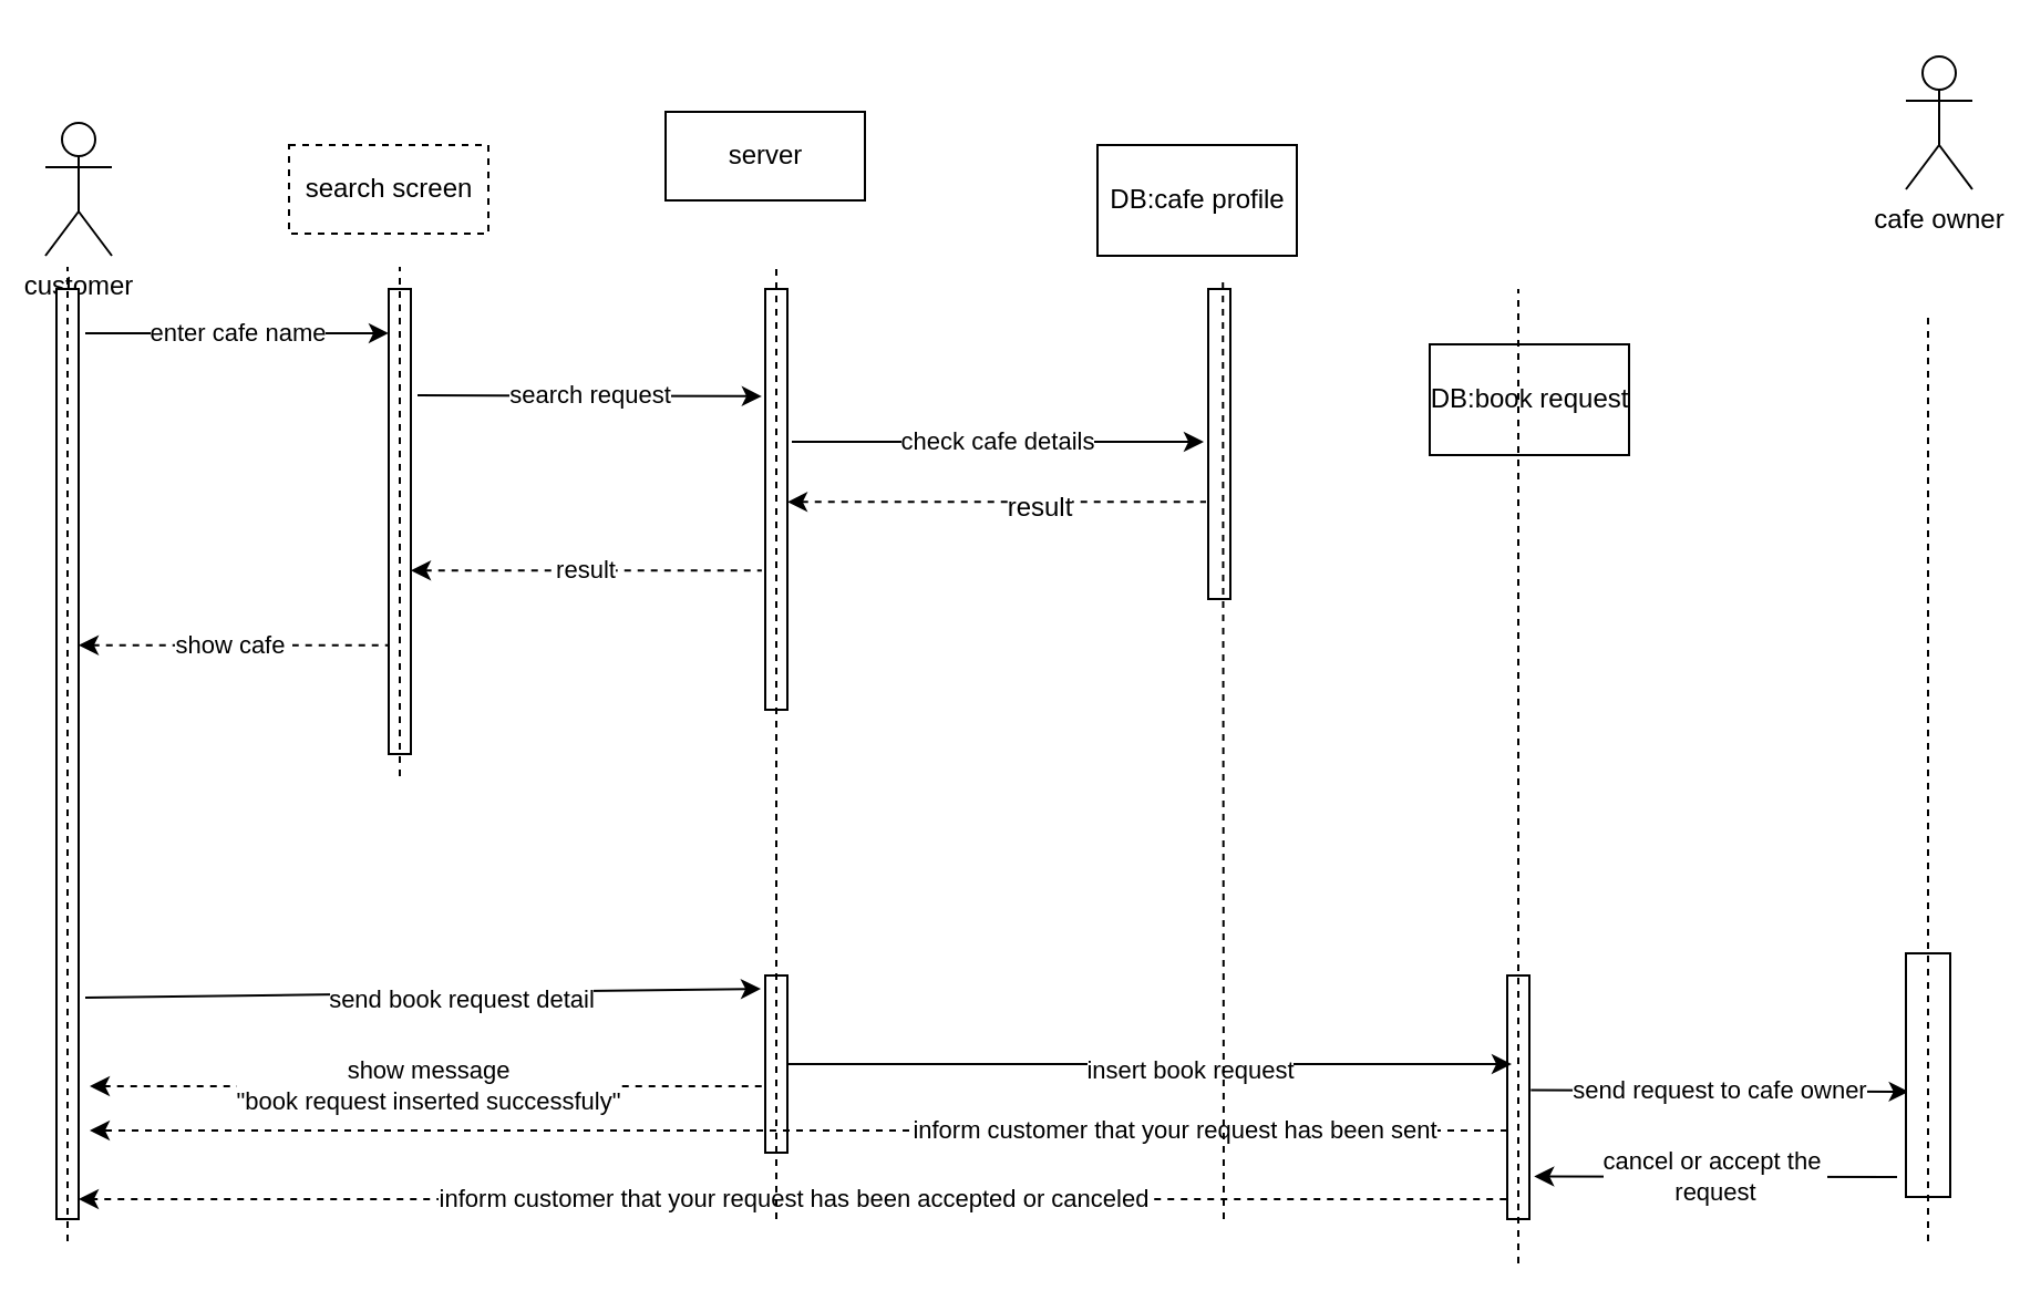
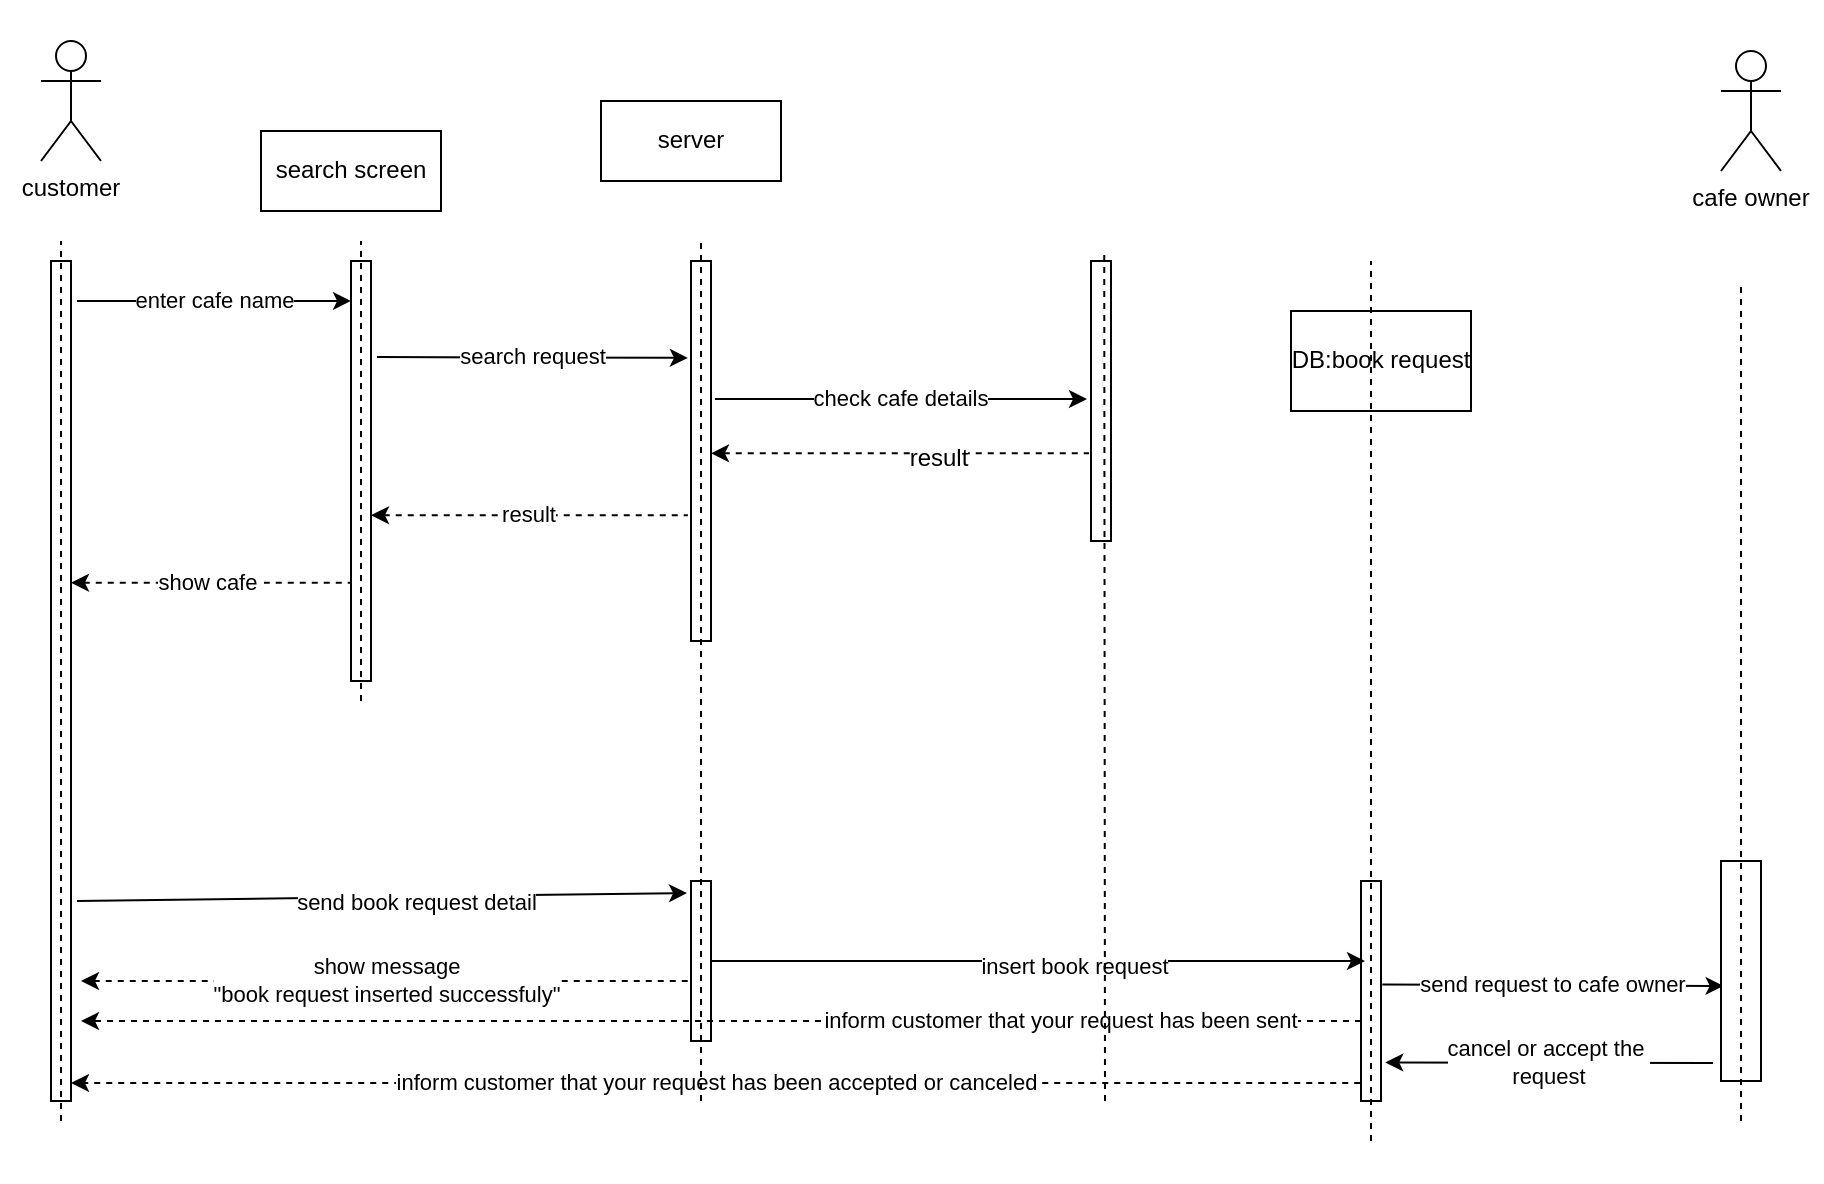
- <mxCell id="2" value="customer" style="shape=umlActor;verticalLabelPosition=bottom;labelBackgroundColor=#ffffff;verticalAlign=top;html=1;outlineConnect=0;" vertex="1" parent="1"><mxGeometry x="20" y="55" width="30" height="60" as="geometry" /></mxCell>
+ <mxCell id="2" value="customer" style="shape=umlActor;verticalLabelPosition=bottom;labelBackgroundColor=#ffffff;verticalAlign=top;html=1;outlineConnect=0;" vertex="1" parent="1"><mxGeometry x="20" y="20" width="30" height="60" as="geometry" /></mxCell>
- <mxCell id="5" value="search screen" style="html=1;dashed=1;" vertex="1" parent="1"><mxGeometry x="130" y="65" width="90" height="40" as="geometry" /></mxCell>
+ <mxCell id="5" value="search screen" style="html=1;" vertex="1" parent="1"><mxGeometry x="130" y="65" width="90" height="40" as="geometry" /></mxCell>
- <mxCell id="9" value="DB:cafe profile" style="html=1;" vertex="1" parent="1"><mxGeometry x="495" y="65" width="90" height="50" as="geometry" /></mxCell>
